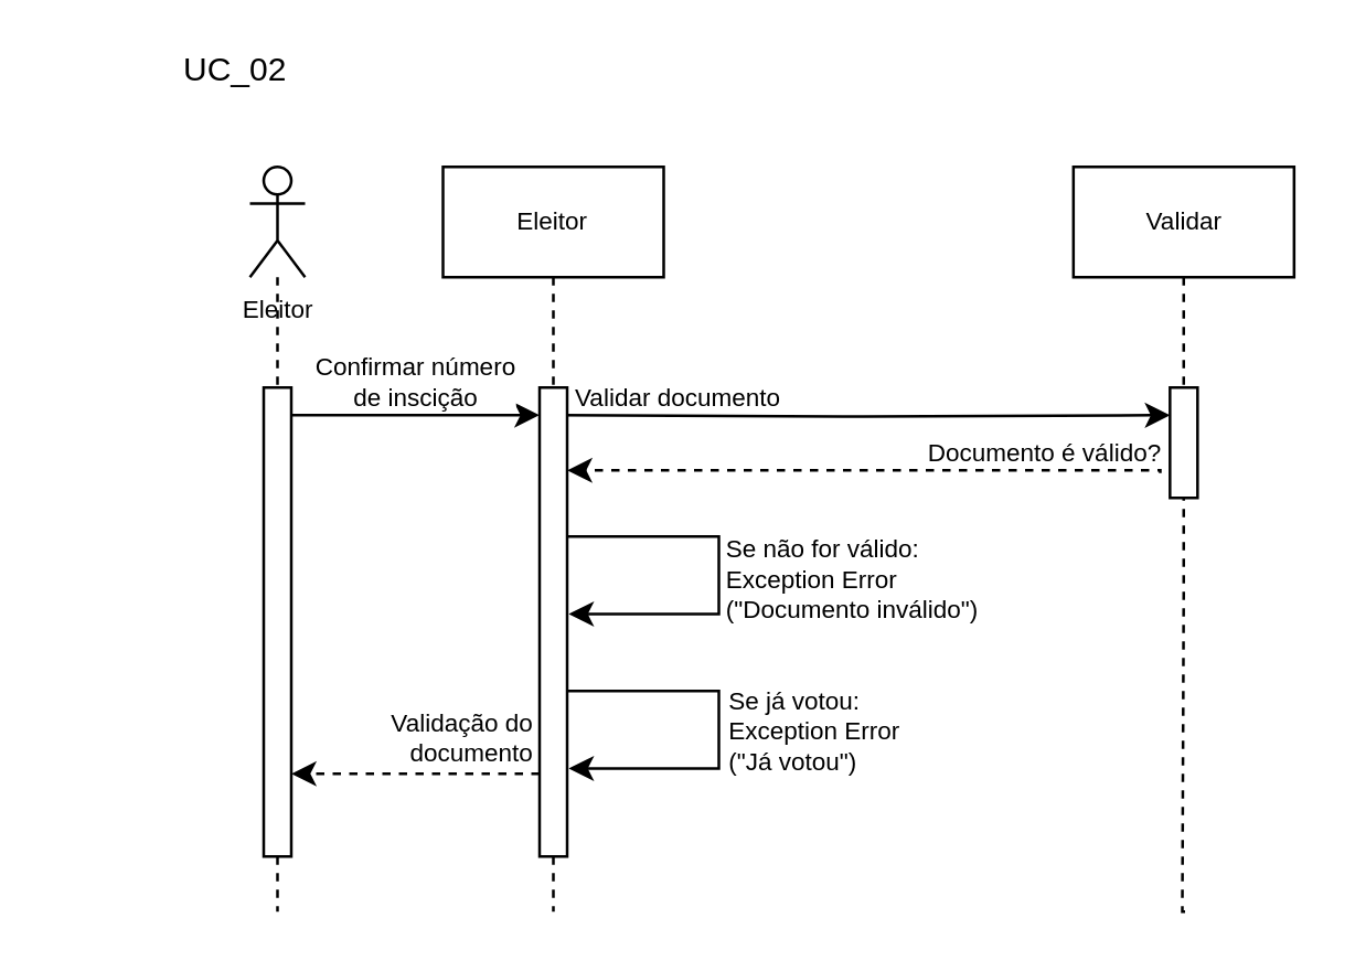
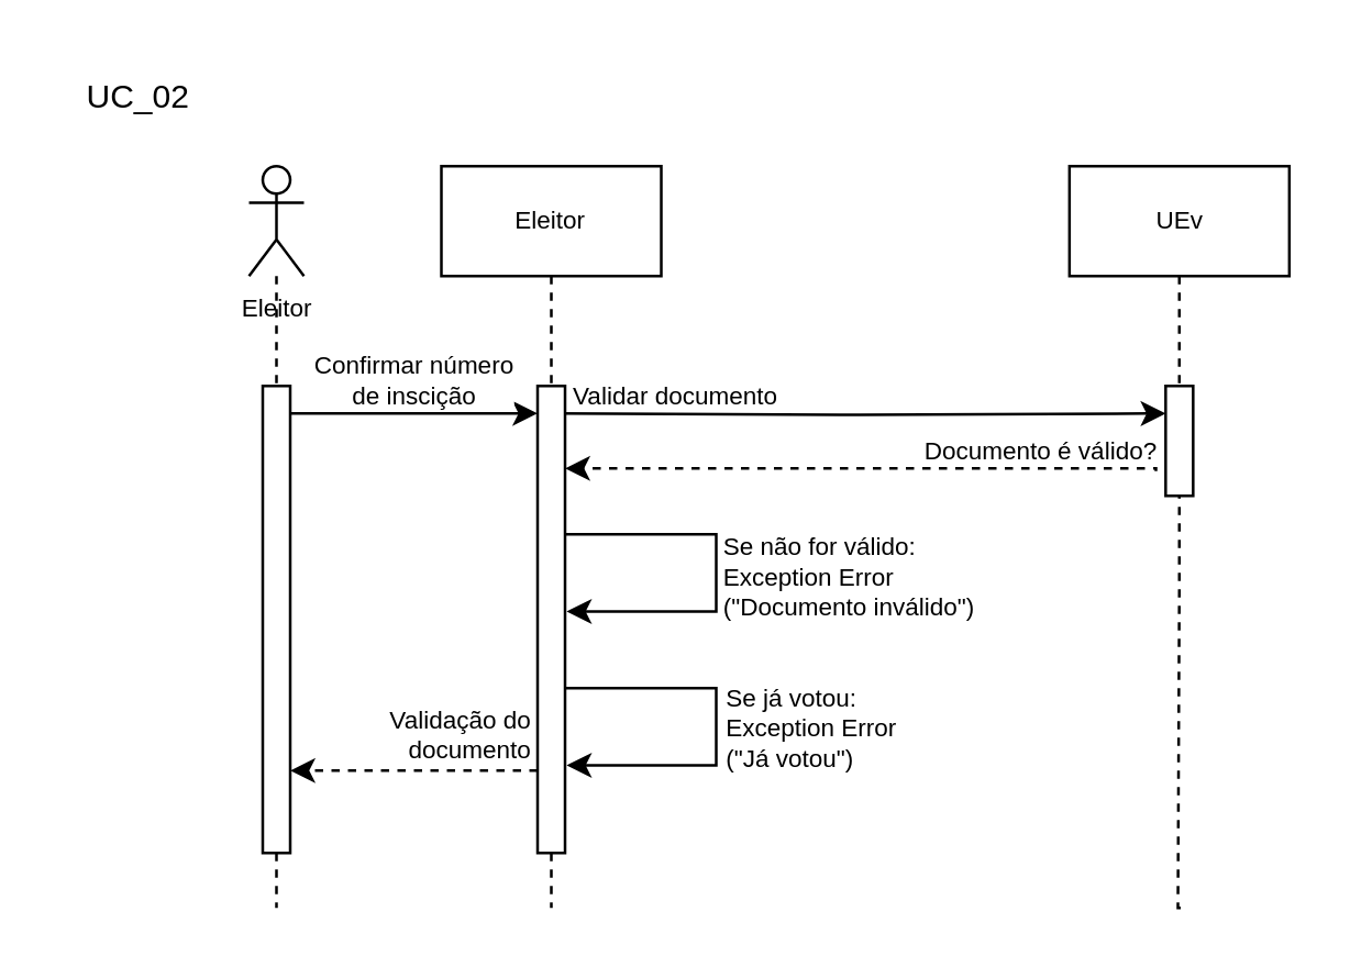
- <mxCell id="22" value="UC_02" style="text;html=1;whiteSpace=wrap;strokeColor=none;fillColor=none;align=center;verticalAlign=middle;rounded=0;" vertex="1" parent="1"><mxGeometry x="55" y="10" width="60" height="30" as="geometry" /></mxCell>
+ <mxCell id="22" value="UC_02" style="text;html=1;whiteSpace=wrap;strokeColor=none;fillColor=none;align=center;verticalAlign=middle;rounded=0;" vertex="1" parent="1"><mxGeometry width="60" height="30" as="geometry" x="20" y="20" /></mxCell>
- <mxCell id="9" value="Validar" style="rounded=0;whiteSpace=wrap;html=1;fontSize=9;" vertex="1" parent="1"><mxGeometry x="388.53" y="60" width="80" height="40" as="geometry" /></mxCell>
+ <mxCell id="9" value="UEv" style="rounded=0;whiteSpace=wrap;html=1;fontSize=9;" vertex="1" parent="1"><mxGeometry x="388.53" y="60" width="80" height="40" as="geometry" /></mxCell>
